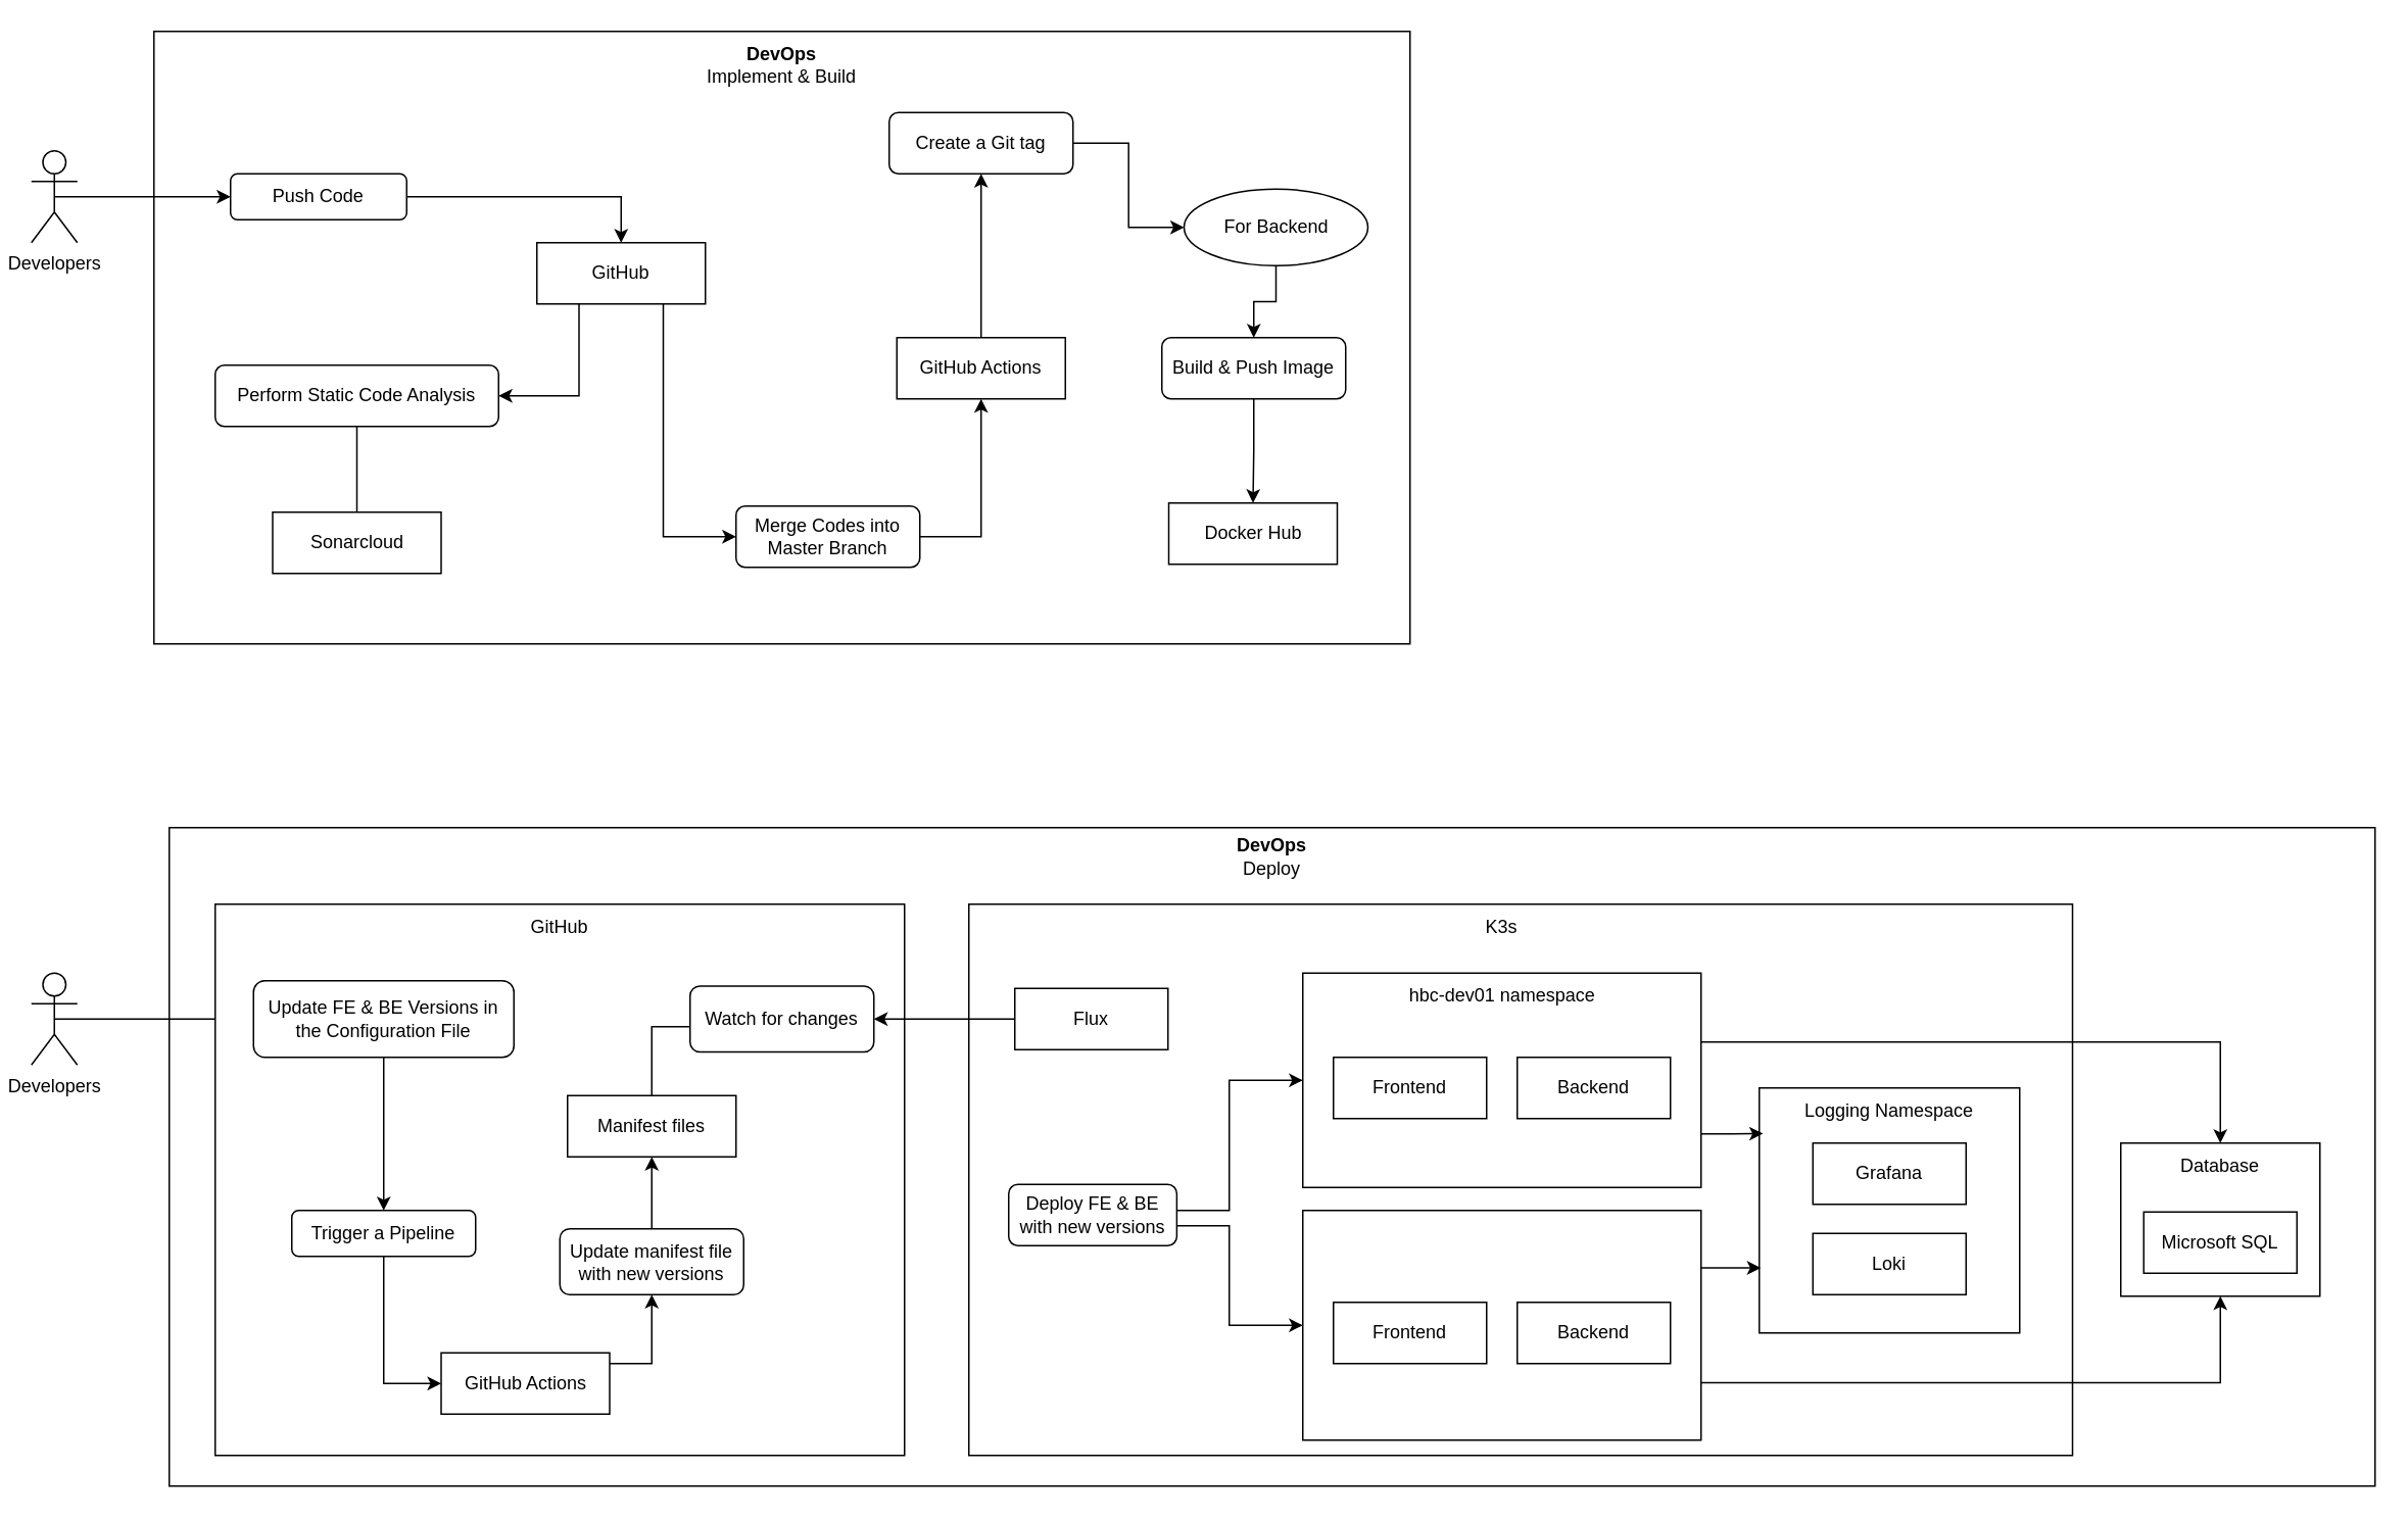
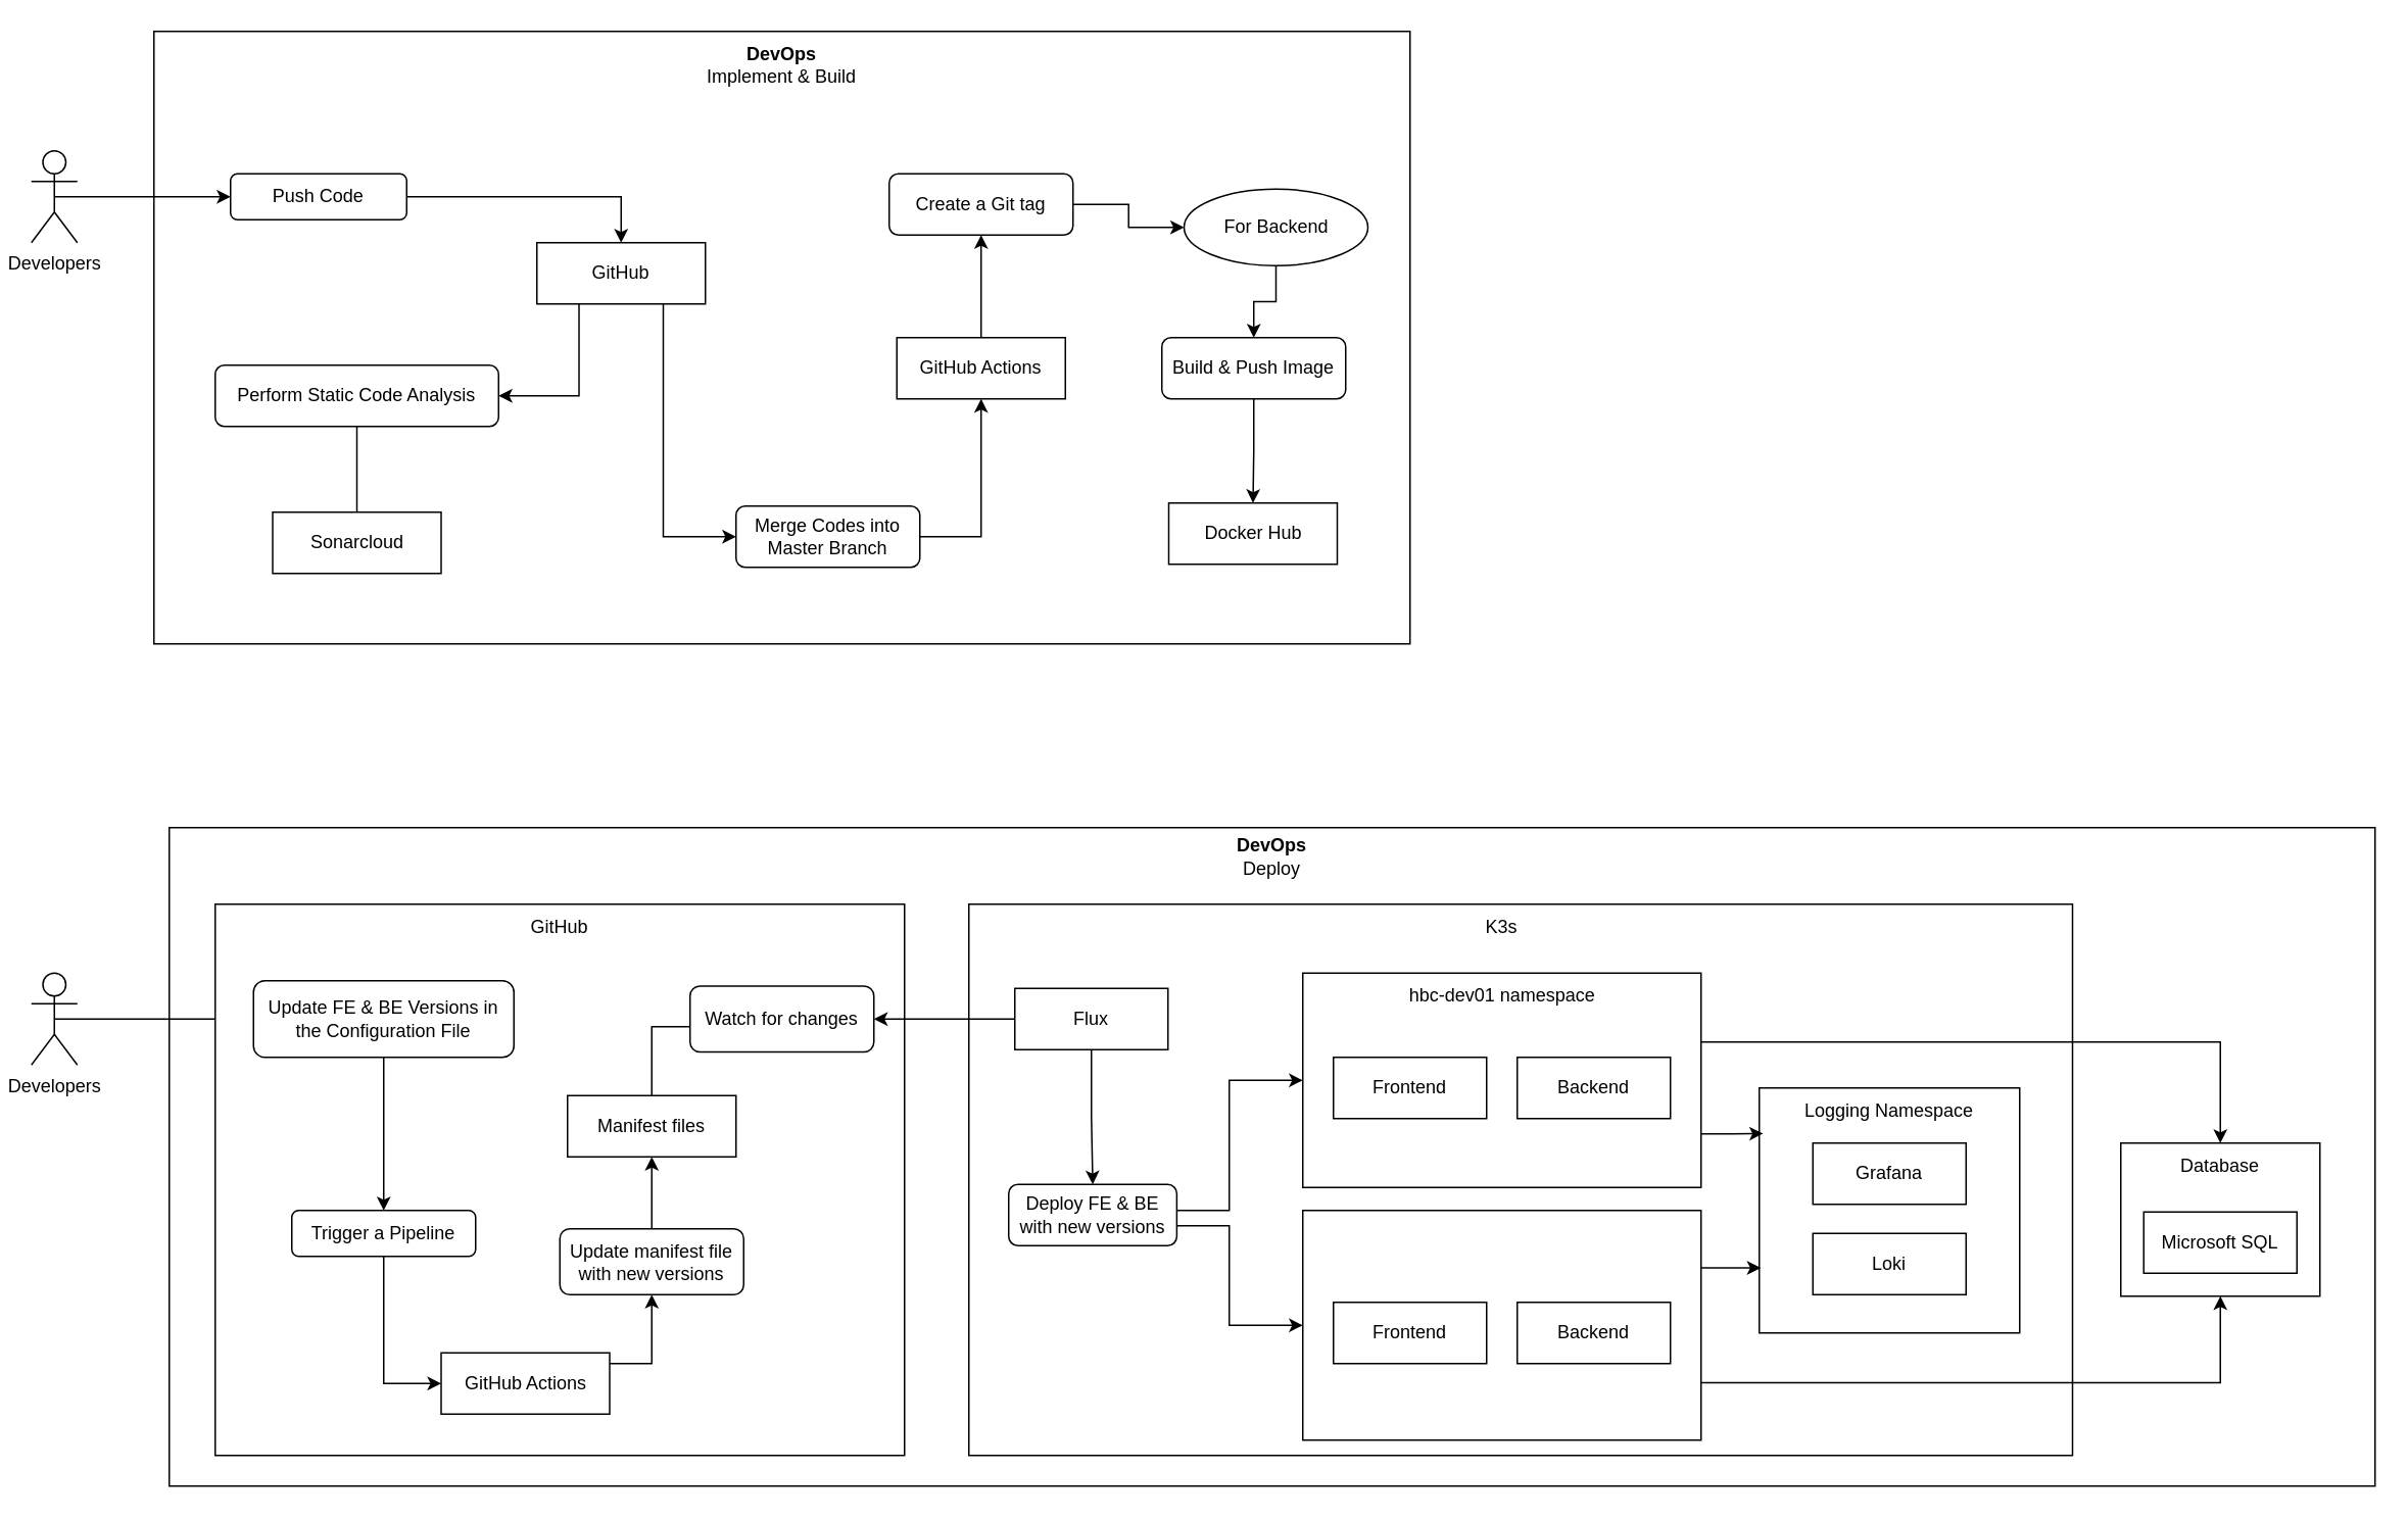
- <mxCell id="49" value="Create a Git tag" style="rounded=1;whiteSpace=wrap;html=1;" vertex="1" parent="1"><mxGeometry x="580" y="73" width="120" height="40" as="geometry" /></mxCell>
+ <mxCell id="49" value="Create a Git tag" style="rounded=1;whiteSpace=wrap;html=1;" vertex="1" parent="1"><mxGeometry x="580" y="113" width="120" height="40" as="geometry" /></mxCell>
+ <mxCell id="60" style="edgeStyle=orthogonalEdgeStyle;rounded=0;orthogonalLoop=1;jettySize=auto;html=1;" edge="1" parent="1" source="61" target="20"><mxGeometry relative="1" as="geometry"><Array as="points" /></mxGeometry></mxCell>
